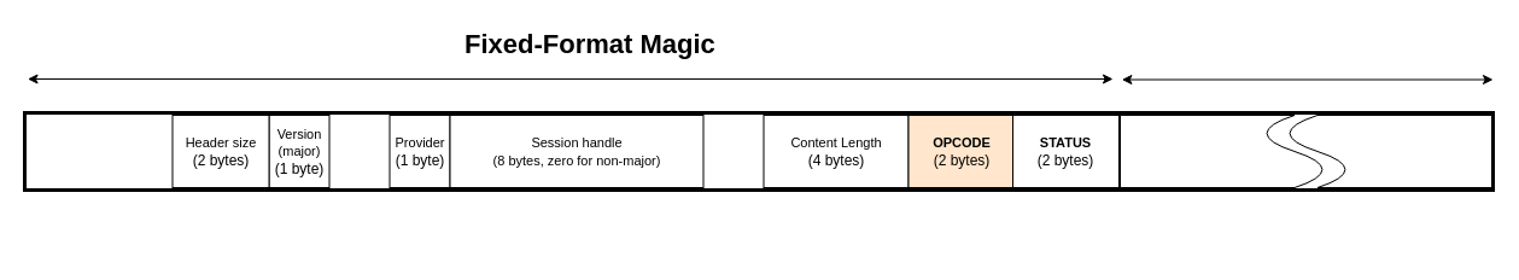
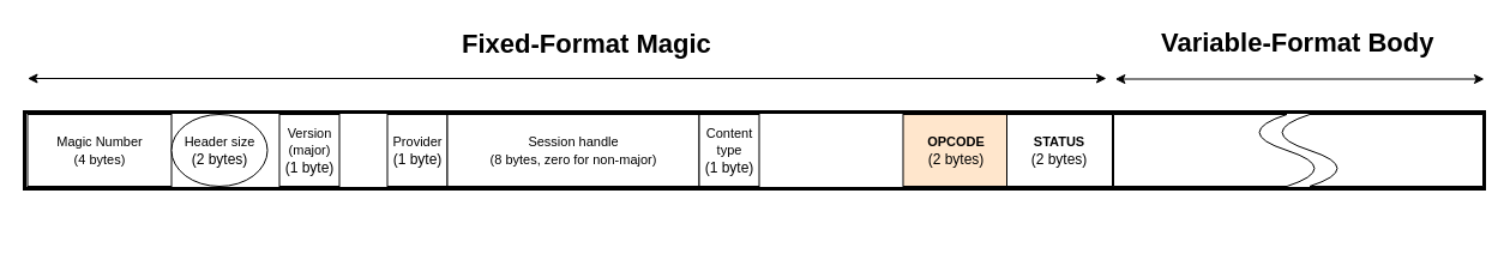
+ <mxCell id="18" value="&lt;b&gt;&lt;font style=&quot;font-size: 22px&quot;&gt;Variable-Format Body&lt;br&gt;&lt;/font&gt;&lt;/b&gt;" style="text;html=1;resizable=0;points=[];autosize=1;align=left;verticalAlign=top;spacingTop=-4;" parent="1" vertex="1"><mxGeometry x="966" y="20" width="240" height="20" as="geometry" /></mxCell>
+ <mxCell id="3" value="&lt;font style=&quot;font-size: 11px&quot;&gt;Magic Number&lt;br&gt;(4 bytes)&lt;/font&gt;" style="rounded=0;whiteSpace=wrap;html=1;" parent="1" vertex="1"><mxGeometry x="22.5" y="95" width="120" height="60" as="geometry" /></mxCell>
- <mxCell id="5" value="&lt;span style=&quot;font-size: 11px&quot;&gt;Header size&lt;br&gt;&lt;/span&gt;(2 bytes)" style="rounded=0;whiteSpace=wrap;html=1;" parent="1" vertex="1"><mxGeometry x="142.5" y="95" width="80" height="60" as="geometry" /></mxCell>
+ <mxCell id="5" value="&lt;span style=&quot;font-size: 11px&quot;&gt;Header size&lt;br&gt;&lt;/span&gt;(2 bytes)" style="ellipse;whiteSpace=wrap;html=1;" parent="1" vertex="1"><mxGeometry x="142.5" y="95" width="80" height="60" as="geometry" /></mxCell>
- <mxCell id="4" value="&lt;span style=&quot;font-size: 11px&quot;&gt;Version (major)&lt;br&gt;&lt;/span&gt;(1 byte)" style="rounded=0;whiteSpace=wrap;html=1;" parent="1" vertex="1"><mxGeometry x="222.5" y="95" width="50" height="60" as="geometry" /></mxCell>
+ <mxCell id="4" value="&lt;span style=&quot;font-size: 11px&quot;&gt;Version (major)&lt;br&gt;&lt;/span&gt;(1 byte)" style="rounded=0;whiteSpace=wrap;html=1;" parent="1" vertex="1"><mxGeometry x="232.5" y="95" width="50" height="60" as="geometry" /></mxCell>
+ <mxCell id="8" value="&lt;span style=&quot;font-size: 11px&quot;&gt;Content type&lt;br&gt;&lt;/span&gt;(1 byte)" style="rounded=0;whiteSpace=wrap;html=1;" parent="1" vertex="1"><mxGeometry x="582.5" y="95" width="50" height="60" as="geometry" /></mxCell>
- <mxCell id="9" value="&lt;span style=&quot;font-size: 11px&quot;&gt;Content Length&lt;br&gt;&lt;/span&gt;(4 bytes)" style="rounded=0;whiteSpace=wrap;html=1;" parent="1" vertex="1"><mxGeometry x="632.5" y="95" width="120" height="60" as="geometry" /></mxCell>
